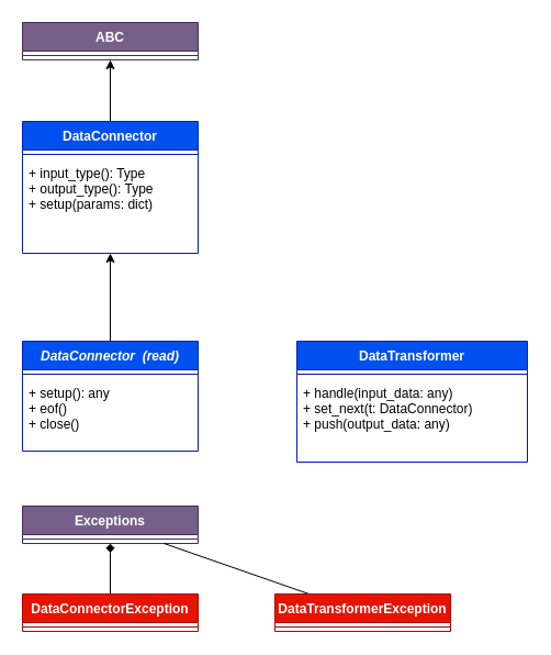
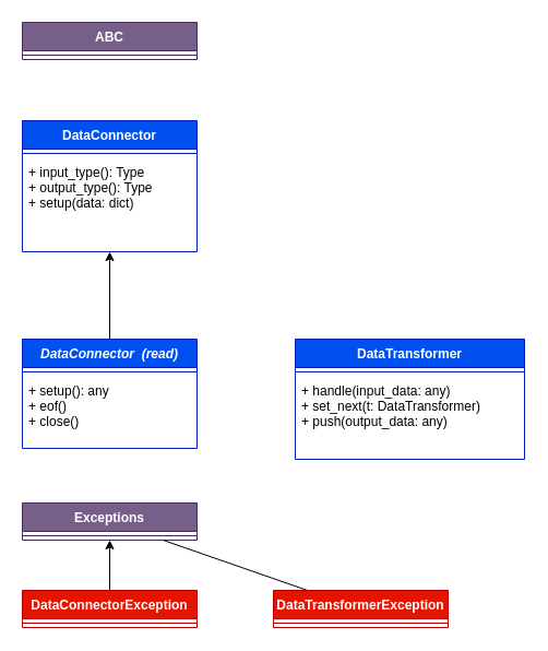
- <mxCell id="2" style="edgeStyle=none;html=1;entryX=0.5;entryY=1;entryDx=0;entryDy=0;" parent="1" source="3" target="10" edge="1"><mxGeometry relative="1" as="geometry" /></mxCell>
- <mxCell id="5" value="+ input_type(): Type&#10;+ output_type(): Type&#10;+ setup(params: dict)&#10;" style="text;strokeColor=none;fillColor=none;align=left;verticalAlign=top;spacingLeft=4;spacingRight=4;overflow=hidden;rotatable=0;points=[[0,0.5],[1,0.5]];portConstraint=eastwest;" parent="3" vertex="1"><mxGeometry y="34" width="160" height="86" as="geometry" /></mxCell>
+ <mxCell id="5" value="+ input_type(): Type&#10;+ output_type(): Type&#10;+ setup(data: dict)&#10;" style="text;strokeColor=none;fillColor=none;align=left;verticalAlign=top;spacingLeft=4;spacingRight=4;overflow=hidden;rotatable=0;points=[[0,0.5],[1,0.5]];portConstraint=eastwest;" parent="3" vertex="1"><mxGeometry y="34" width="160" height="86" as="geometry" /></mxCell>
- <mxCell id="22" value="+ handle(input_data: any)&#10;+ set_next(t: DataConnector)&#10;+ push(output_data: any)" style="text;strokeColor=none;fillColor=none;align=left;verticalAlign=top;spacingLeft=4;spacingRight=4;overflow=hidden;rotatable=0;points=[[0,0.5],[1,0.5]];portConstraint=eastwest;" parent="20" vertex="1"><mxGeometry y="34" width="210" height="76" as="geometry" /></mxCell>
+ <mxCell id="22" value="+ handle(input_data: any)&#10;+ set_next(t: DataTransformer)&#10;+ push(output_data: any)" style="text;strokeColor=none;fillColor=none;align=left;verticalAlign=top;spacingLeft=4;spacingRight=4;overflow=hidden;rotatable=0;points=[[0,0.5],[1,0.5]];portConstraint=eastwest;" parent="20" vertex="1"><mxGeometry y="34" width="210" height="76" as="geometry" /></mxCell>
- <mxCell id="14" style="edgeStyle=none;html=1;endArrow=diamond;" parent="1" source="15" target="12" edge="1"><mxGeometry relative="1" as="geometry" /></mxCell>
+ <mxCell id="14" style="edgeStyle=none;html=1;" parent="1" source="15" target="12" edge="1"><mxGeometry relative="1" as="geometry" /></mxCell>
